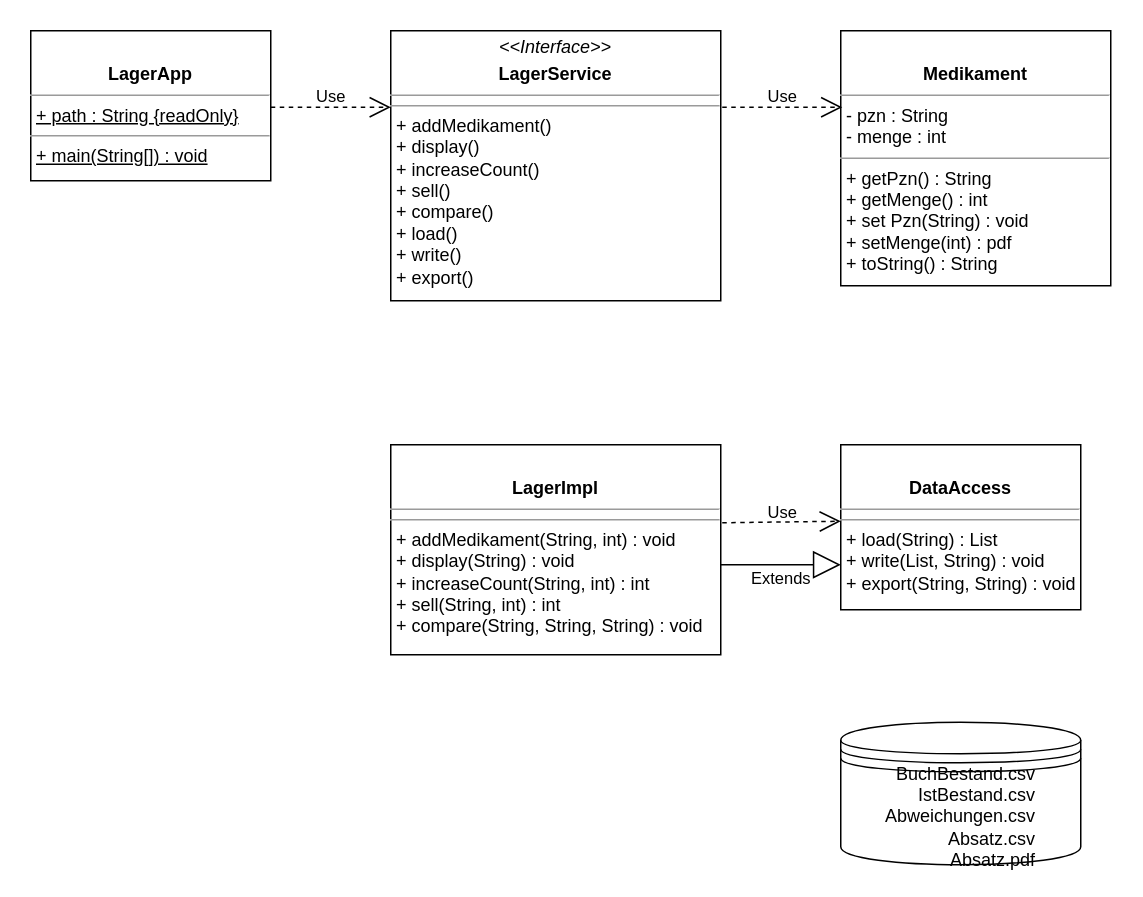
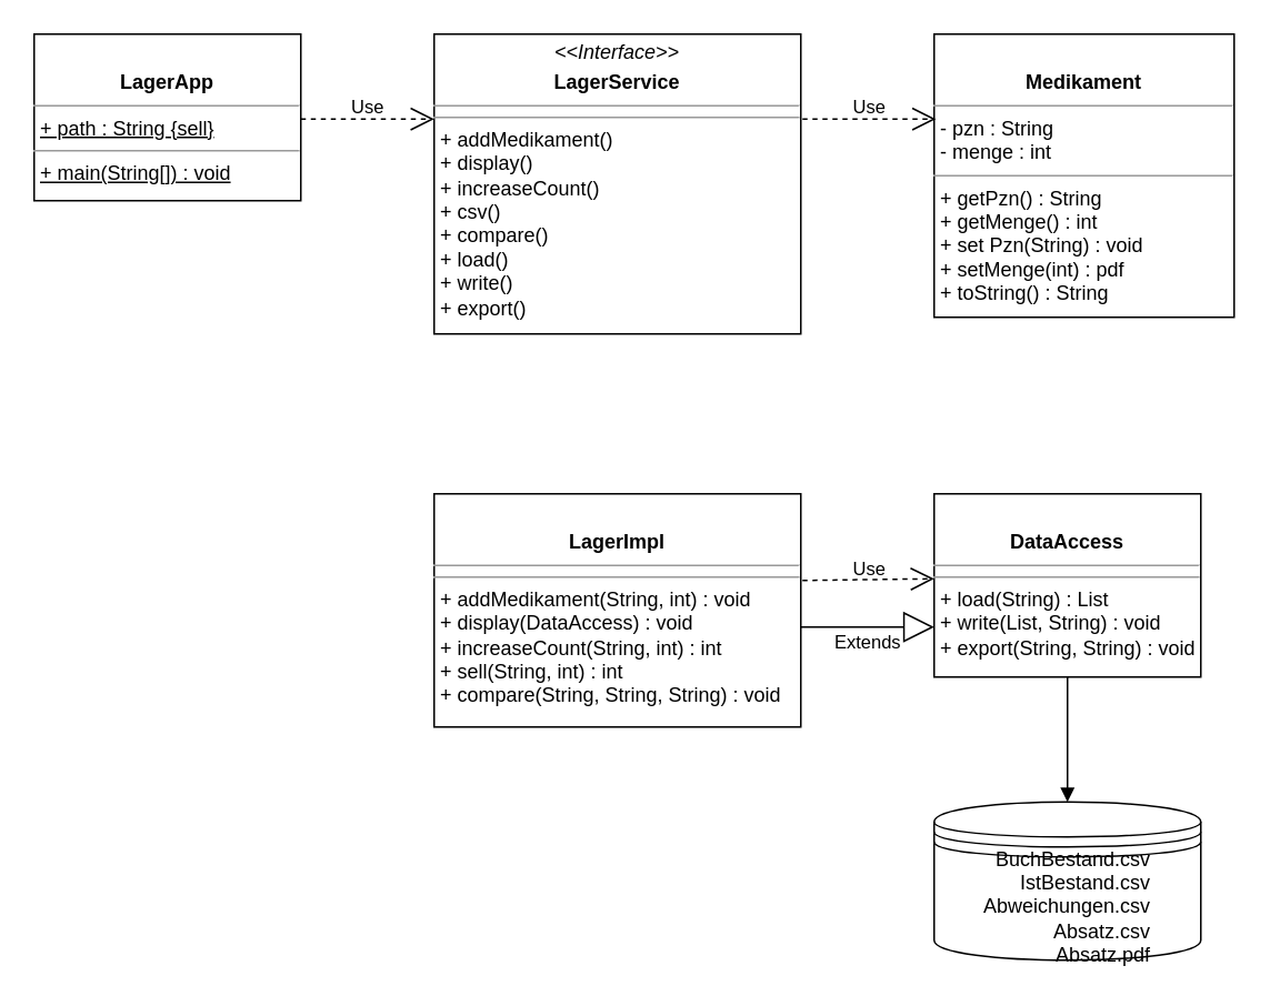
- <mxCell id="6" value="&lt;p style=&quot;margin:0px;margin-top:4px;text-align:center;&quot;&gt;&lt;b&gt;&lt;br&gt;&lt;/b&gt;&lt;/p&gt;&lt;p style=&quot;margin:0px;margin-top:4px;text-align:center;&quot;&gt;&lt;b&gt;LagerApp&lt;/b&gt;&lt;br&gt;&lt;/p&gt;&lt;hr size=&quot;1&quot;&gt;&lt;p style=&quot;margin:0px;margin-left:4px;&quot;&gt;&lt;u&gt;+ path : String {readOnly}&lt;/u&gt;&lt;br&gt;&lt;/p&gt;&lt;hr size=&quot;1&quot;&gt;&lt;p style=&quot;margin:0px;margin-left:4px;&quot;&gt;&lt;u&gt;+ main(String[]) : void&lt;/u&gt;&lt;br&gt;&lt;/p&gt;" style="verticalAlign=top;align=left;overflow=fill;fontSize=12;fontFamily=Helvetica;html=1;gradientColor=none;labelBackgroundColor=none;labelBorderColor=none;" vertex="1" parent="1"><mxGeometry x="20" y="20" width="160" height="100" as="geometry" /></mxCell>
+ <mxCell id="6" value="&lt;p style=&quot;margin:0px;margin-top:4px;text-align:center;&quot;&gt;&lt;b&gt;&lt;br&gt;&lt;/b&gt;&lt;/p&gt;&lt;p style=&quot;margin:0px;margin-top:4px;text-align:center;&quot;&gt;&lt;b&gt;LagerApp&lt;/b&gt;&lt;br&gt;&lt;/p&gt;&lt;hr size=&quot;1&quot;&gt;&lt;p style=&quot;margin:0px;margin-left:4px;&quot;&gt;&lt;u&gt;+ path : String {sell}&lt;/u&gt;&lt;br&gt;&lt;/p&gt;&lt;hr size=&quot;1&quot;&gt;&lt;p style=&quot;margin:0px;margin-left:4px;&quot;&gt;&lt;u&gt;+ main(String[]) : void&lt;/u&gt;&lt;br&gt;&lt;/p&gt;" style="verticalAlign=top;align=left;overflow=fill;fontSize=12;fontFamily=Helvetica;html=1;gradientColor=none;labelBackgroundColor=none;labelBorderColor=none;" vertex="1" parent="1"><mxGeometry x="20" y="20" width="160" height="100" as="geometry" /></mxCell>
- <mxCell id="3" value="&lt;p style=&quot;margin:0px;margin-top:4px;text-align:center;&quot;&gt;&lt;i&gt;&amp;lt;&amp;lt;Interface&amp;gt;&amp;gt;&lt;/i&gt;&lt;b&gt;&lt;br&gt;&lt;/b&gt;&lt;/p&gt;&lt;p style=&quot;margin:0px;margin-top:4px;text-align:center;&quot;&gt;&lt;b&gt;LagerService&lt;/b&gt;&lt;br&gt;&lt;b&gt;&lt;/b&gt;&lt;/p&gt;&lt;hr size=&quot;1&quot;&gt;&lt;hr size=&quot;1&quot;&gt;&lt;p style=&quot;margin:0px;margin-left:4px;&quot;&gt;+ addMedikament()&lt;/p&gt;&lt;p style=&quot;margin:0px;margin-left:4px;&quot;&gt;+ display()&lt;/p&gt;&lt;p style=&quot;margin:0px;margin-left:4px;&quot;&gt;+ increaseCount()&lt;/p&gt;&lt;p style=&quot;margin:0px;margin-left:4px;&quot;&gt;+ sell()&lt;/p&gt;&lt;p style=&quot;margin:0px;margin-left:4px;&quot;&gt;+ compare()&lt;/p&gt;&lt;p style=&quot;margin:0px;margin-left:4px;&quot;&gt;+ load()&lt;br&gt;+ write()&lt;/p&gt;&lt;p style=&quot;margin:0px;margin-left:4px;&quot;&gt;+ export()&lt;br&gt;&lt;/p&gt;" style="verticalAlign=top;align=left;overflow=fill;fontSize=12;fontFamily=Helvetica;html=1;gradientColor=none;labelBackgroundColor=none;labelBorderColor=none;" vertex="1" parent="1"><mxGeometry x="260" y="20" width="220" height="180" as="geometry" /></mxCell>
+ <mxCell id="3" value="&lt;p style=&quot;margin:0px;margin-top:4px;text-align:center;&quot;&gt;&lt;i&gt;&amp;lt;&amp;lt;Interface&amp;gt;&amp;gt;&lt;/i&gt;&lt;b&gt;&lt;br&gt;&lt;/b&gt;&lt;/p&gt;&lt;p style=&quot;margin:0px;margin-top:4px;text-align:center;&quot;&gt;&lt;b&gt;LagerService&lt;/b&gt;&lt;br&gt;&lt;b&gt;&lt;/b&gt;&lt;/p&gt;&lt;hr size=&quot;1&quot;&gt;&lt;hr size=&quot;1&quot;&gt;&lt;p style=&quot;margin:0px;margin-left:4px;&quot;&gt;+ addMedikament()&lt;/p&gt;&lt;p style=&quot;margin:0px;margin-left:4px;&quot;&gt;+ display()&lt;/p&gt;&lt;p style=&quot;margin:0px;margin-left:4px;&quot;&gt;+ increaseCount()&lt;/p&gt;&lt;p style=&quot;margin:0px;margin-left:4px;&quot;&gt;+ csv()&lt;/p&gt;&lt;p style=&quot;margin:0px;margin-left:4px;&quot;&gt;+ compare()&lt;/p&gt;&lt;p style=&quot;margin:0px;margin-left:4px;&quot;&gt;+ load()&lt;br&gt;+ write()&lt;/p&gt;&lt;p style=&quot;margin:0px;margin-left:4px;&quot;&gt;+ export()&lt;br&gt;&lt;/p&gt;" style="verticalAlign=top;align=left;overflow=fill;fontSize=12;fontFamily=Helvetica;html=1;gradientColor=none;labelBackgroundColor=none;labelBorderColor=none;" vertex="1" parent="1"><mxGeometry x="260" y="20" width="220" height="180" as="geometry" /></mxCell>
- <mxCell id="8" value="&lt;p style=&quot;margin:0px;margin-top:4px;text-align:center;&quot;&gt;&lt;b&gt;&lt;br&gt;&lt;/b&gt;&lt;/p&gt;&lt;p style=&quot;margin:0px;margin-top:4px;text-align:center;&quot;&gt;&lt;b&gt;LagerImpl&lt;/b&gt;&lt;br&gt;&lt;b&gt;&lt;/b&gt;&lt;/p&gt;&lt;hr size=&quot;1&quot;&gt;&lt;hr size=&quot;1&quot;&gt;&lt;p style=&quot;margin:0px;margin-left:4px;&quot;&gt;+ addMedikament(String, int) : void&lt;/p&gt;&lt;p style=&quot;margin:0px;margin-left:4px;&quot;&gt;+ display(String) : void&lt;/p&gt;&lt;p style=&quot;margin:0px;margin-left:4px;&quot;&gt;+ increaseCount(String, int) : int&lt;/p&gt;&lt;p style=&quot;margin:0px;margin-left:4px;&quot;&gt;+ sell(String, int) : int&lt;/p&gt;&lt;p style=&quot;margin:0px;margin-left:4px;&quot;&gt;+ compare(String, String, String) : void&lt;/p&gt;" style="verticalAlign=top;align=left;overflow=fill;fontSize=12;fontFamily=Helvetica;html=1;gradientColor=none;labelBackgroundColor=none;labelBorderColor=none;" vertex="1" parent="1"><mxGeometry x="260" y="296" width="220" height="140" as="geometry" /></mxCell>
+ <mxCell id="8" value="&lt;p style=&quot;margin:0px;margin-top:4px;text-align:center;&quot;&gt;&lt;b&gt;&lt;br&gt;&lt;/b&gt;&lt;/p&gt;&lt;p style=&quot;margin:0px;margin-top:4px;text-align:center;&quot;&gt;&lt;b&gt;LagerImpl&lt;/b&gt;&lt;br&gt;&lt;b&gt;&lt;/b&gt;&lt;/p&gt;&lt;hr size=&quot;1&quot;&gt;&lt;hr size=&quot;1&quot;&gt;&lt;p style=&quot;margin:0px;margin-left:4px;&quot;&gt;+ addMedikament(String, int) : void&lt;/p&gt;&lt;p style=&quot;margin:0px;margin-left:4px;&quot;&gt;+ display(DataAccess) : void&lt;/p&gt;&lt;p style=&quot;margin:0px;margin-left:4px;&quot;&gt;+ increaseCount(String, int) : int&lt;/p&gt;&lt;p style=&quot;margin:0px;margin-left:4px;&quot;&gt;+ sell(String, int) : int&lt;/p&gt;&lt;p style=&quot;margin:0px;margin-left:4px;&quot;&gt;+ compare(String, String, String) : void&lt;/p&gt;" style="verticalAlign=top;align=left;overflow=fill;fontSize=12;fontFamily=Helvetica;html=1;gradientColor=none;labelBackgroundColor=none;labelBorderColor=none;" vertex="1" parent="1"><mxGeometry x="260" y="296" width="220" height="140" as="geometry" /></mxCell>
+ <mxCell id="9" style="endArrow=block;rounded=0;orthogonalLoop=1;jettySize=auto;html=1;exitX=0.5;exitY=1;exitDx=0;exitDy=0;labelBackgroundColor=none;labelBorderColor=none;entryX=0.5;entryY=0;entryDx=0;entryDy=0;" edge="1" parent="1" source="5" target="2"><mxGeometry relative="1" as="geometry"><mxPoint x="360" y="461" as="sourcePoint" /><mxPoint x="645" y="491" as="targetPoint" /></mxGeometry></mxCell>
